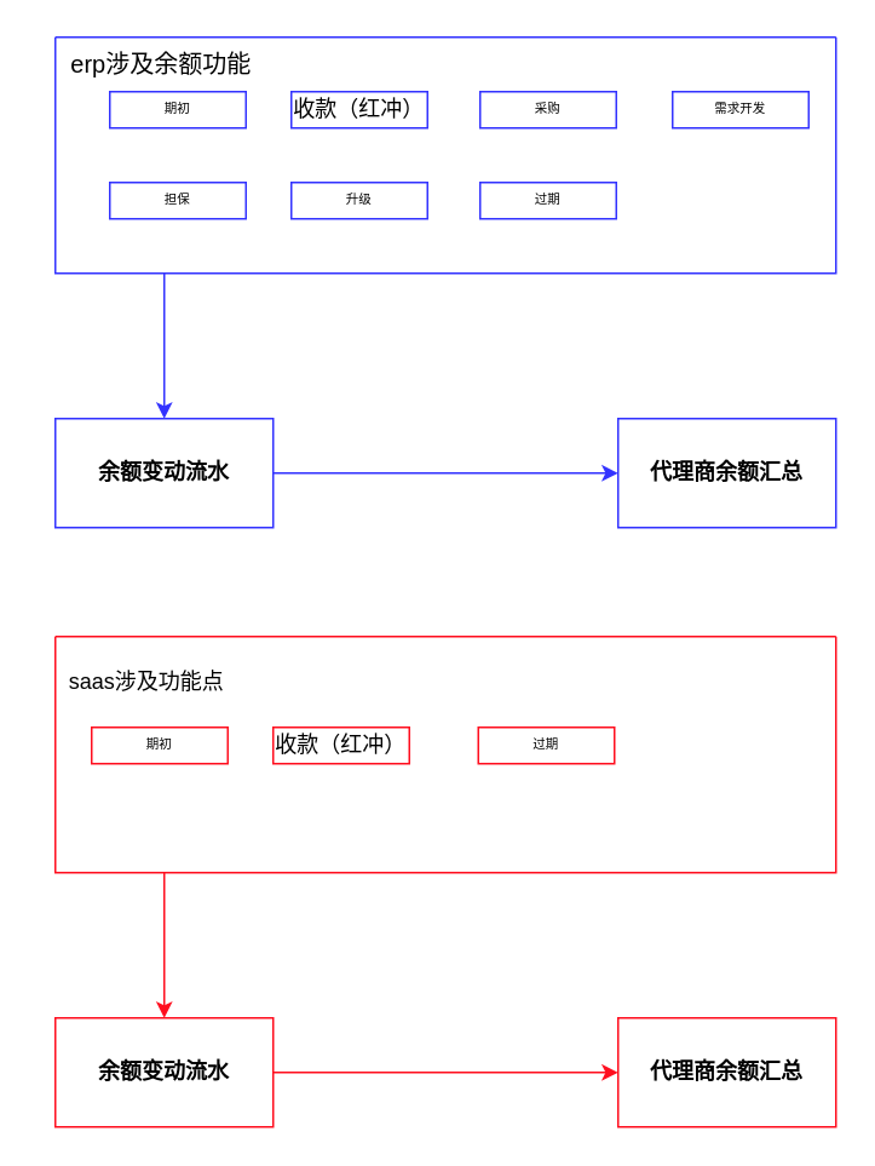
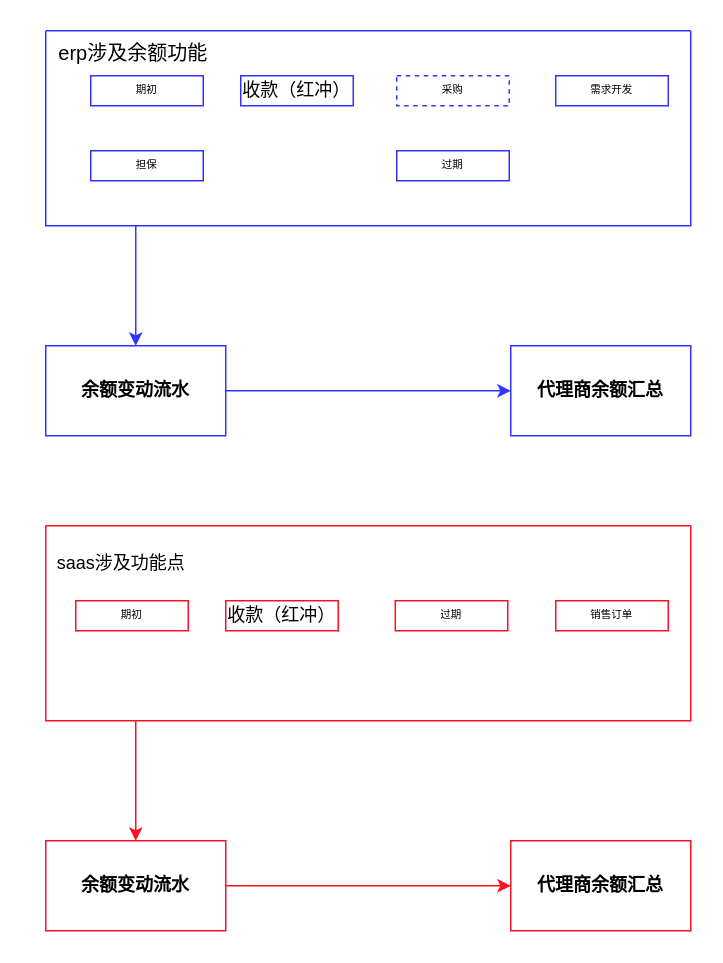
- <mxCell id="4" value="采购" style="rounded=0;whiteSpace=wrap;html=1;fontSize=7;strokeColor=#3333FF;" vertex="1" parent="1"><mxGeometry x="264" y="50" width="75" height="20" as="geometry" /></mxCell>
+ <mxCell id="4" value="采购" style="rounded=0;whiteSpace=wrap;html=1;fontSize=7;strokeColor=#3333FF;dashed=1;" vertex="1" parent="1"><mxGeometry x="264" y="50" width="75" height="20" as="geometry" /></mxCell>
- <mxCell id="6" value="升级" style="rounded=0;whiteSpace=wrap;html=1;fontSize=7;strokeColor=#3333FF;" vertex="1" parent="1"><mxGeometry x="160" y="100" width="75" height="20" as="geometry" /></mxCell>
+ <mxCell id="21" value="销售订单" style="rounded=0;whiteSpace=wrap;html=1;fontSize=7;strokeColor=#FF0F1F;" vertex="1" parent="16"><mxGeometry x="340" y="50" width="75" height="20" as="geometry" /></mxCell>
